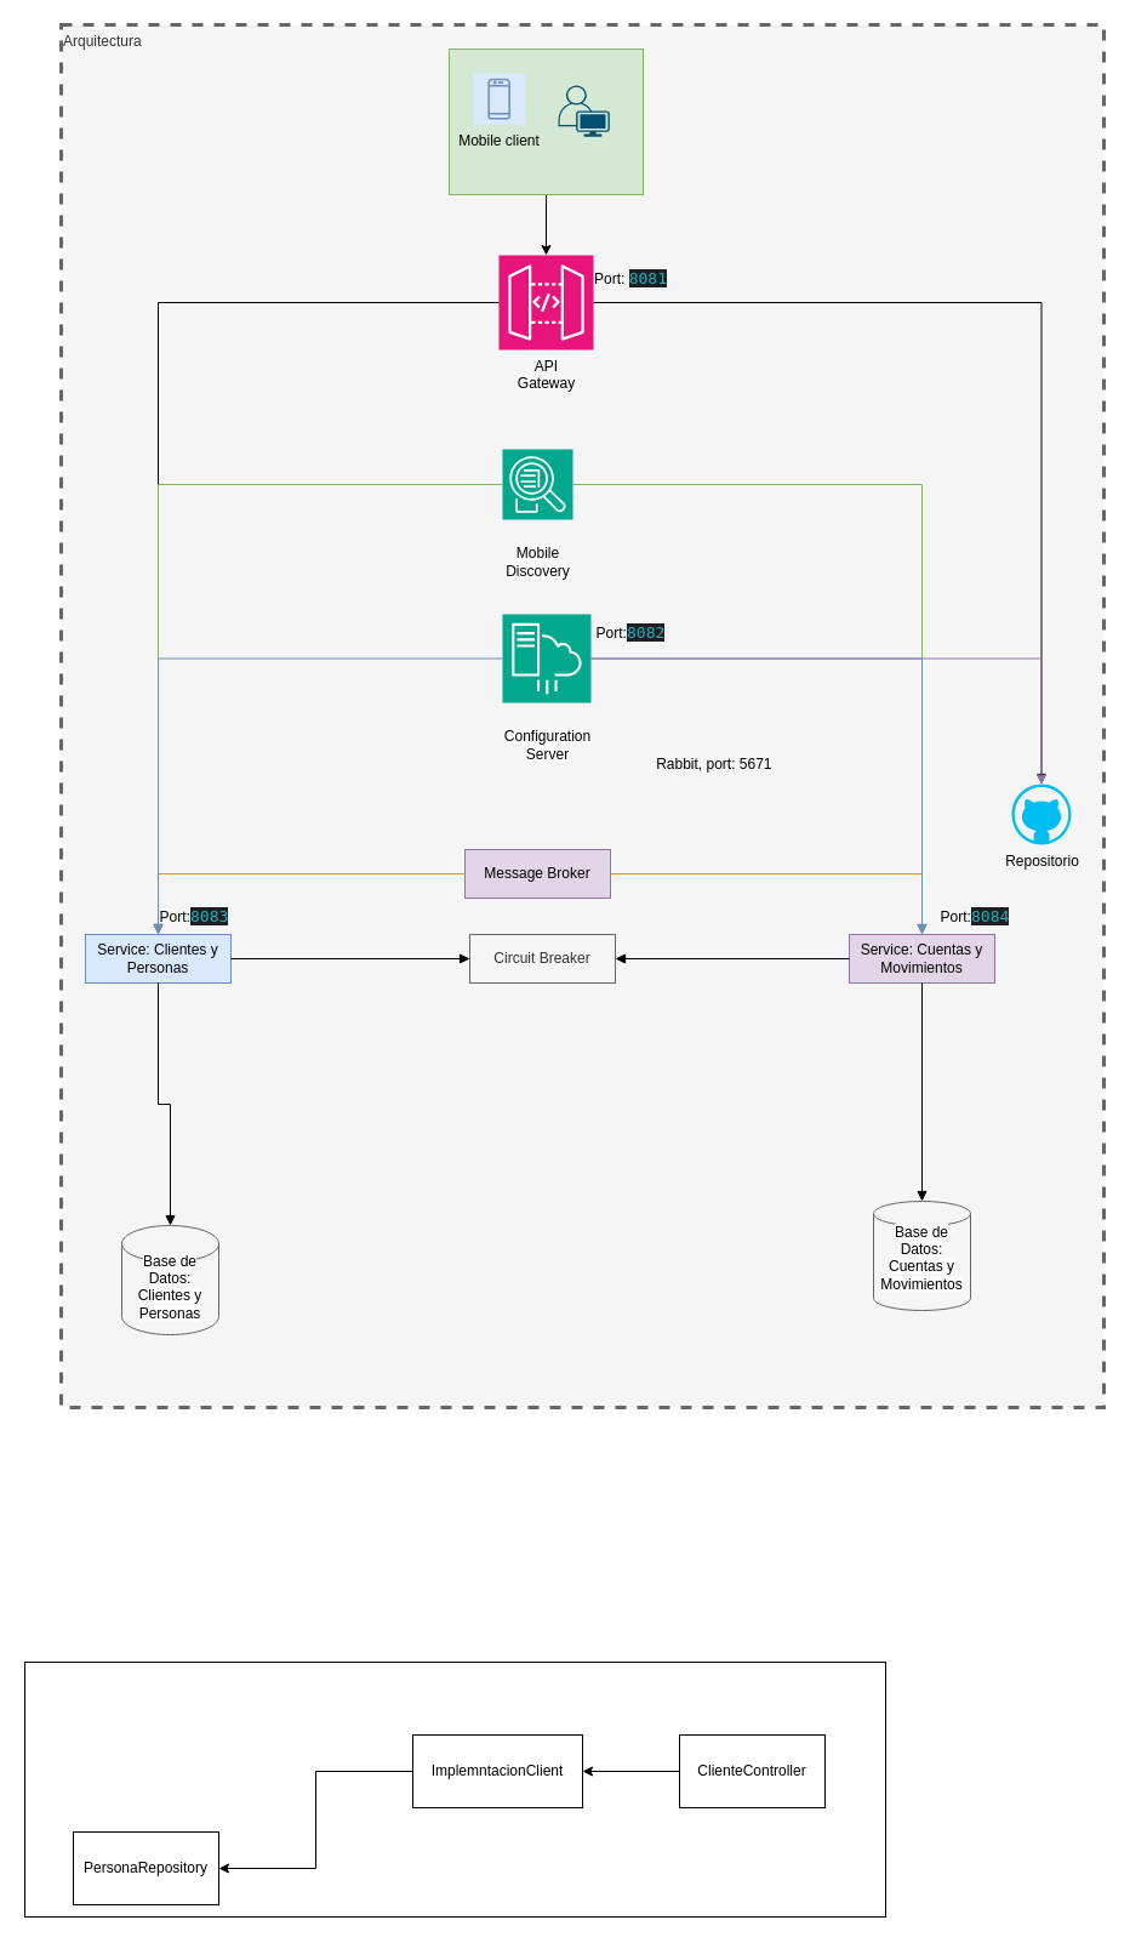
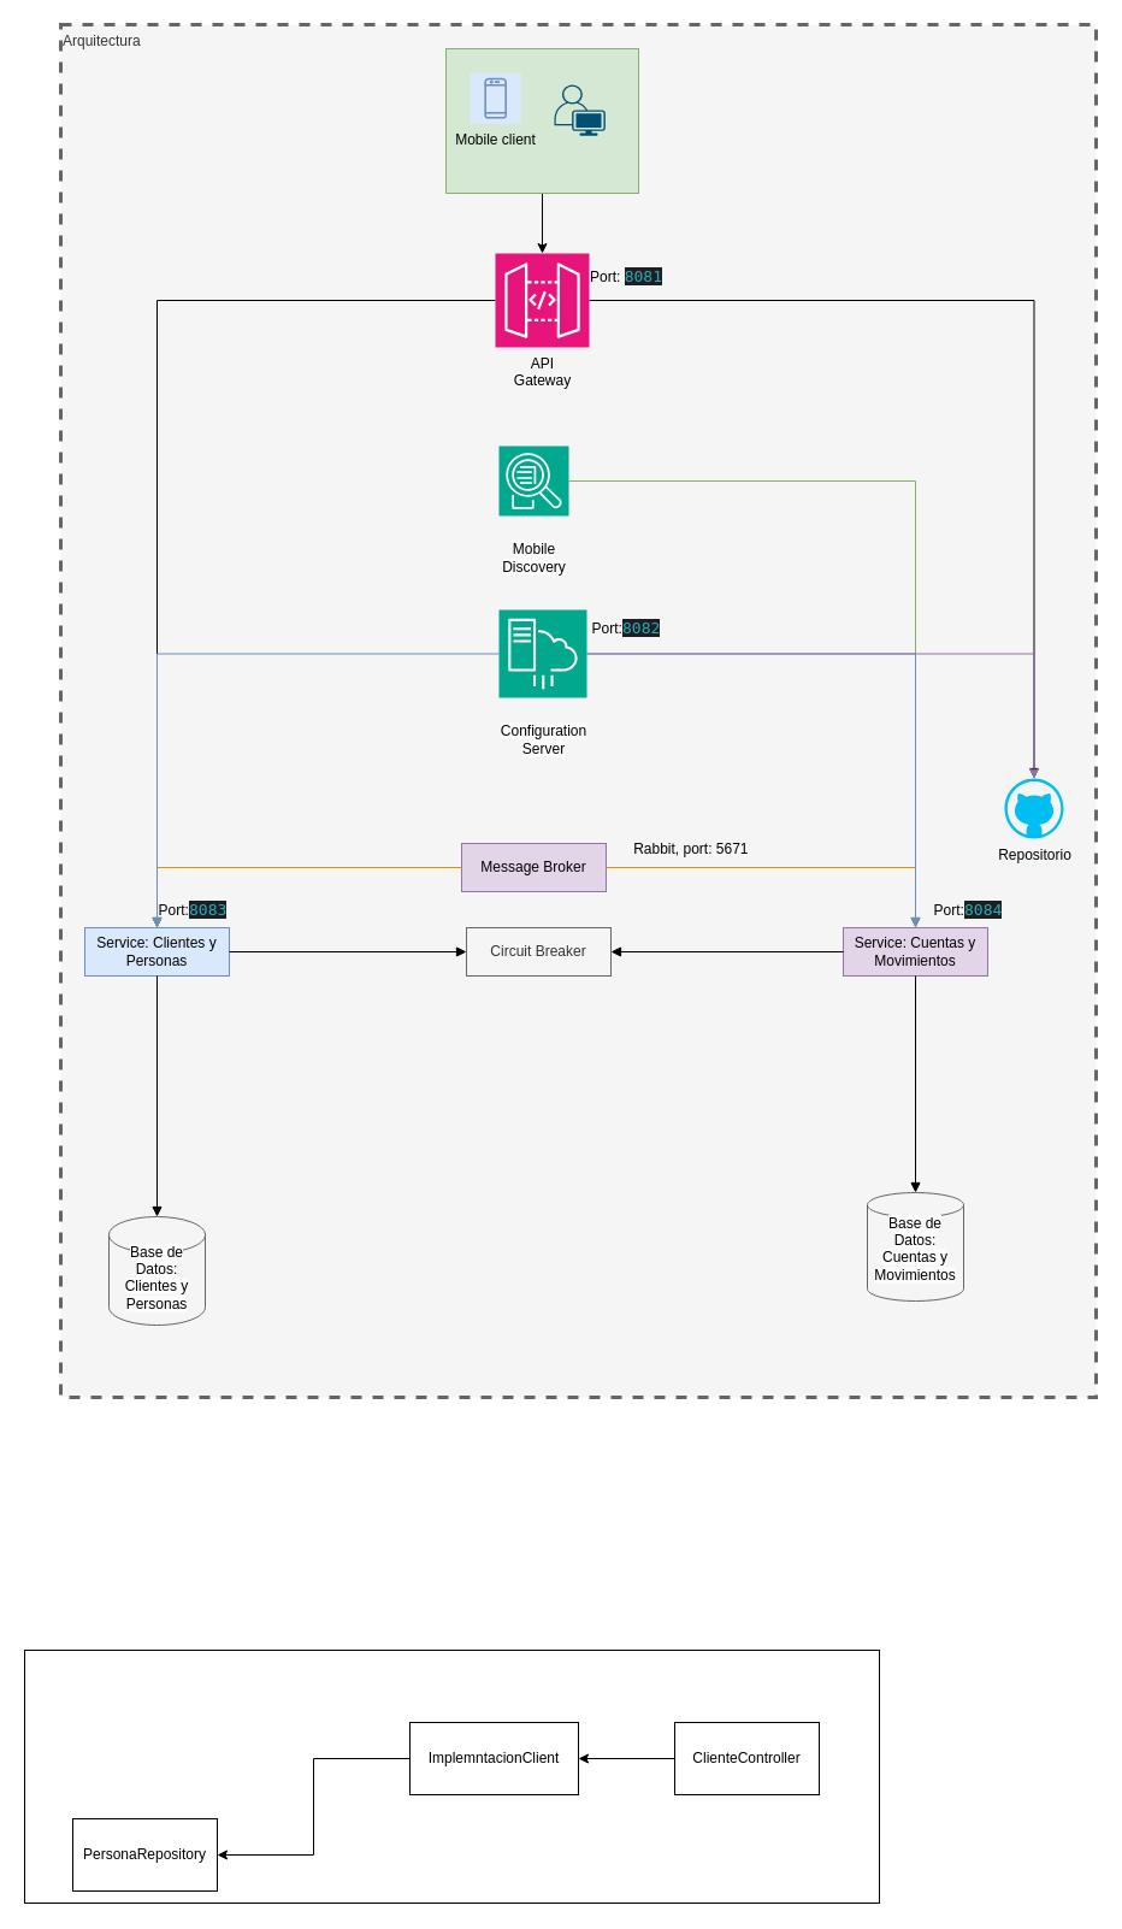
- <mxCell id="15" value="" style="edgeStyle=orthogonalEdgeStyle;rounded=0;orthogonalLoop=1;jettySize=auto;html=1;endArrow=block;endFill=1;fillColor=#d5e8d4;strokeColor=#82b366;exitX=0;exitY=0.5;exitDx=0;exitDy=0;exitPerimeter=0;" parent="1" source="22" target="6" edge="1"><mxGeometry relative="1" as="geometry" /></mxCell>
- <mxCell id="3" value="Rabbit, port: 5671&amp;nbsp;" style="text;html=1;align=center;verticalAlign=middle;whiteSpace=wrap;rounded=0;" parent="2" vertex="1"><mxGeometry x="476" y="595" width="129" height="30" as="geometry" /></mxCell>
+ <mxCell id="3" value="Rabbit, port: 5671&amp;nbsp;" style="text;html=1;align=center;verticalAlign=middle;whiteSpace=wrap;rounded=0;" parent="2" vertex="1"><mxGeometry x="461" y="670" width="129" height="30" as="geometry" /></mxCell>
- <mxCell id="26" value="&#10;&lt;span style=&quot;color: rgb(0, 0, 0); font-family: Helvetica; font-size: 12px; font-style: normal; font-variant-ligatures: normal; font-variant-caps: normal; font-weight: 400; letter-spacing: normal; orphans: 2; text-align: center; text-indent: 0px; text-transform: none; widows: 2; word-spacing: 0px; -webkit-text-stroke-width: 0px; white-space: normal; background-color: rgb(251, 251, 251); text-decoration-thickness: initial; text-decoration-style: initial; text-decoration-color: initial; display: inline !important; float: none;&quot;&gt;Base de Datos: Clientes y Personas&lt;/span&gt;&#10;&#10;" style="shape=cylinder3;whiteSpace=wrap;html=1;boundedLbl=1;backgroundOutline=1;size=15;fillColor=#f5f5f5;strokeColor=#666666;fontColor=#333333;" parent="1" vertex="1"><mxGeometry x="100" y="1010" width="80" height="90" as="geometry" /></mxCell>
+ <mxCell id="26" value="&#10;&lt;span style=&quot;color: rgb(0, 0, 0); font-family: Helvetica; font-size: 12px; font-style: normal; font-variant-ligatures: normal; font-variant-caps: normal; font-weight: 400; letter-spacing: normal; orphans: 2; text-align: center; text-indent: 0px; text-transform: none; widows: 2; word-spacing: 0px; -webkit-text-stroke-width: 0px; white-space: normal; background-color: rgb(251, 251, 251); text-decoration-thickness: initial; text-decoration-style: initial; text-decoration-color: initial; display: inline !important; float: none;&quot;&gt;Base de Datos: Clientes y Personas&lt;/span&gt;&#10;&#10;" style="shape=cylinder3;whiteSpace=wrap;html=1;boundedLbl=1;backgroundOutline=1;size=15;fillColor=#f5f5f5;strokeColor=#666666;fontColor=#333333;" parent="1" vertex="1"><mxGeometry x="90" y="1010" width="80" height="90" as="geometry" /></mxCell>
